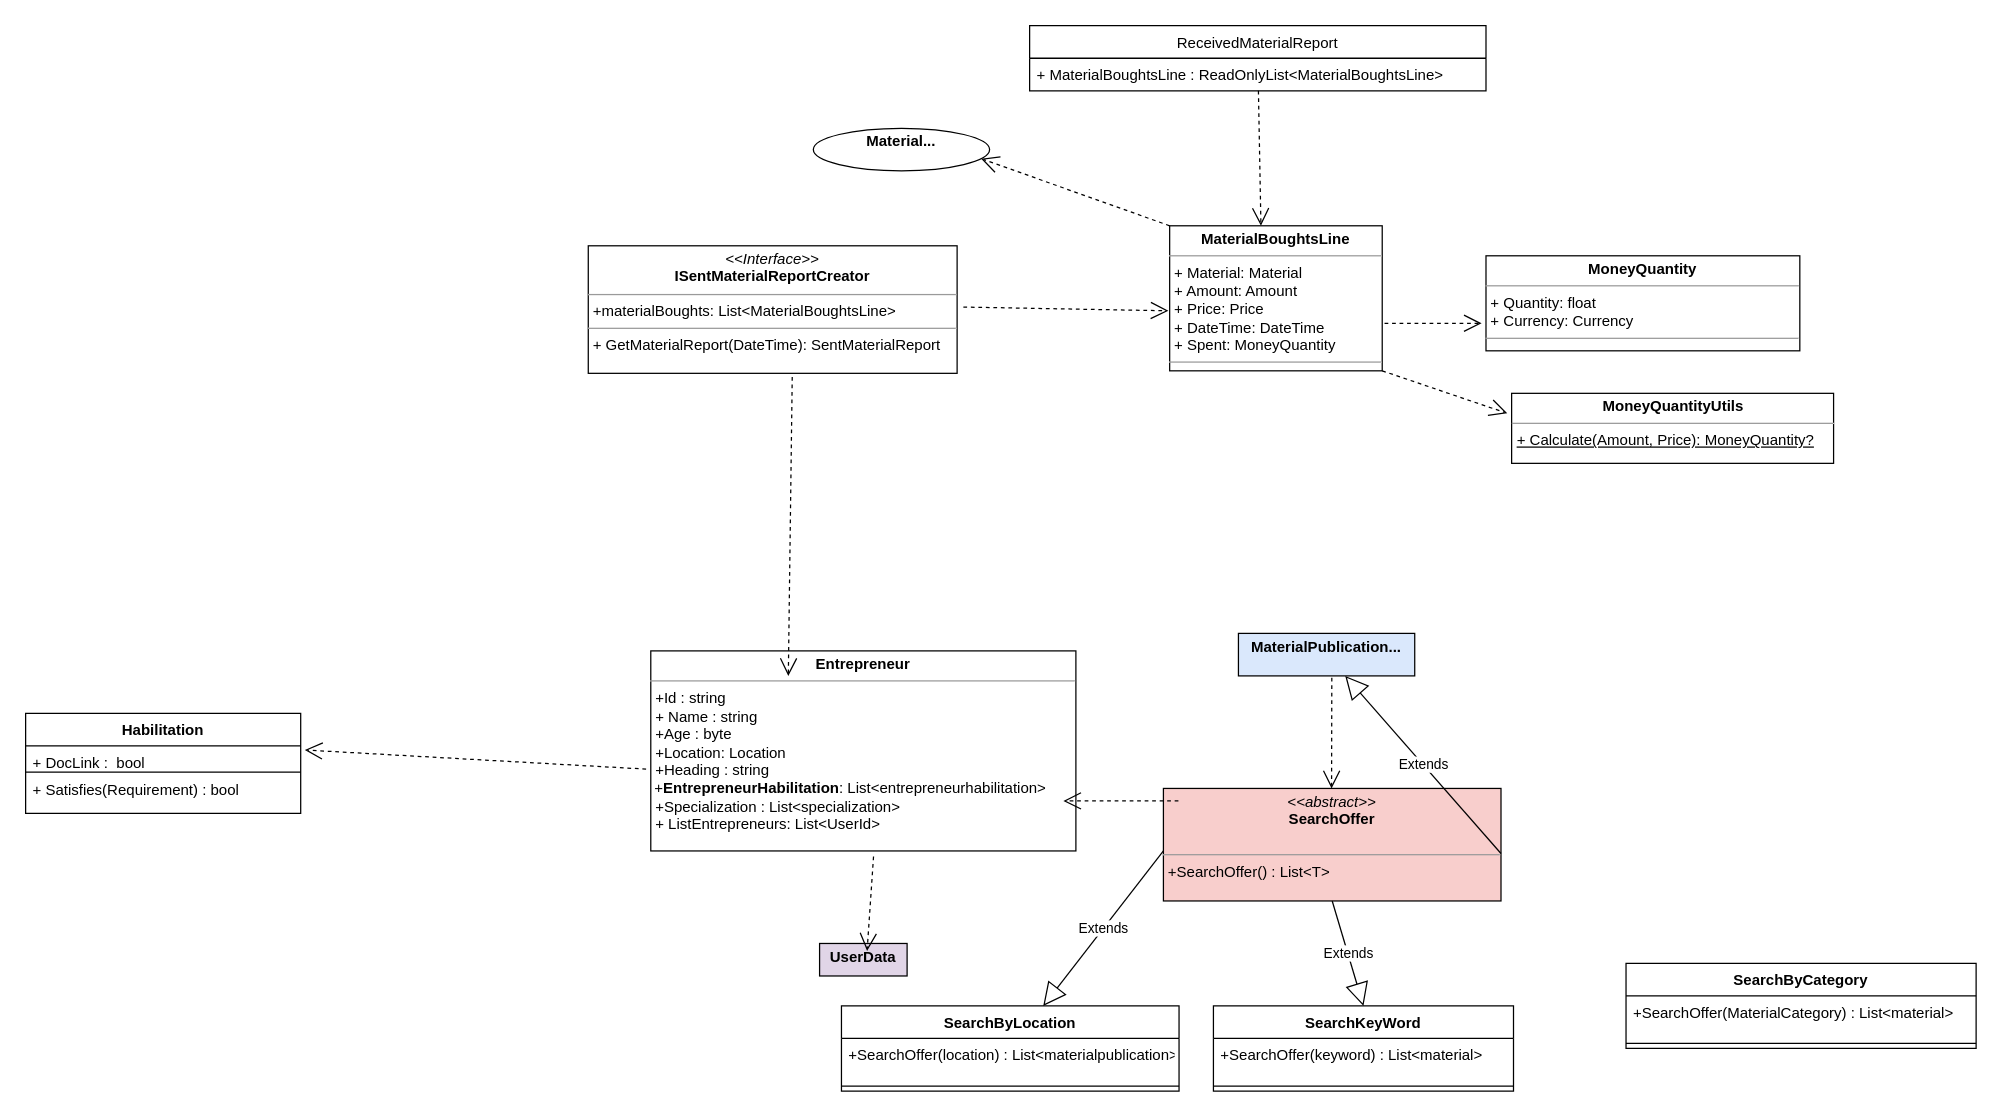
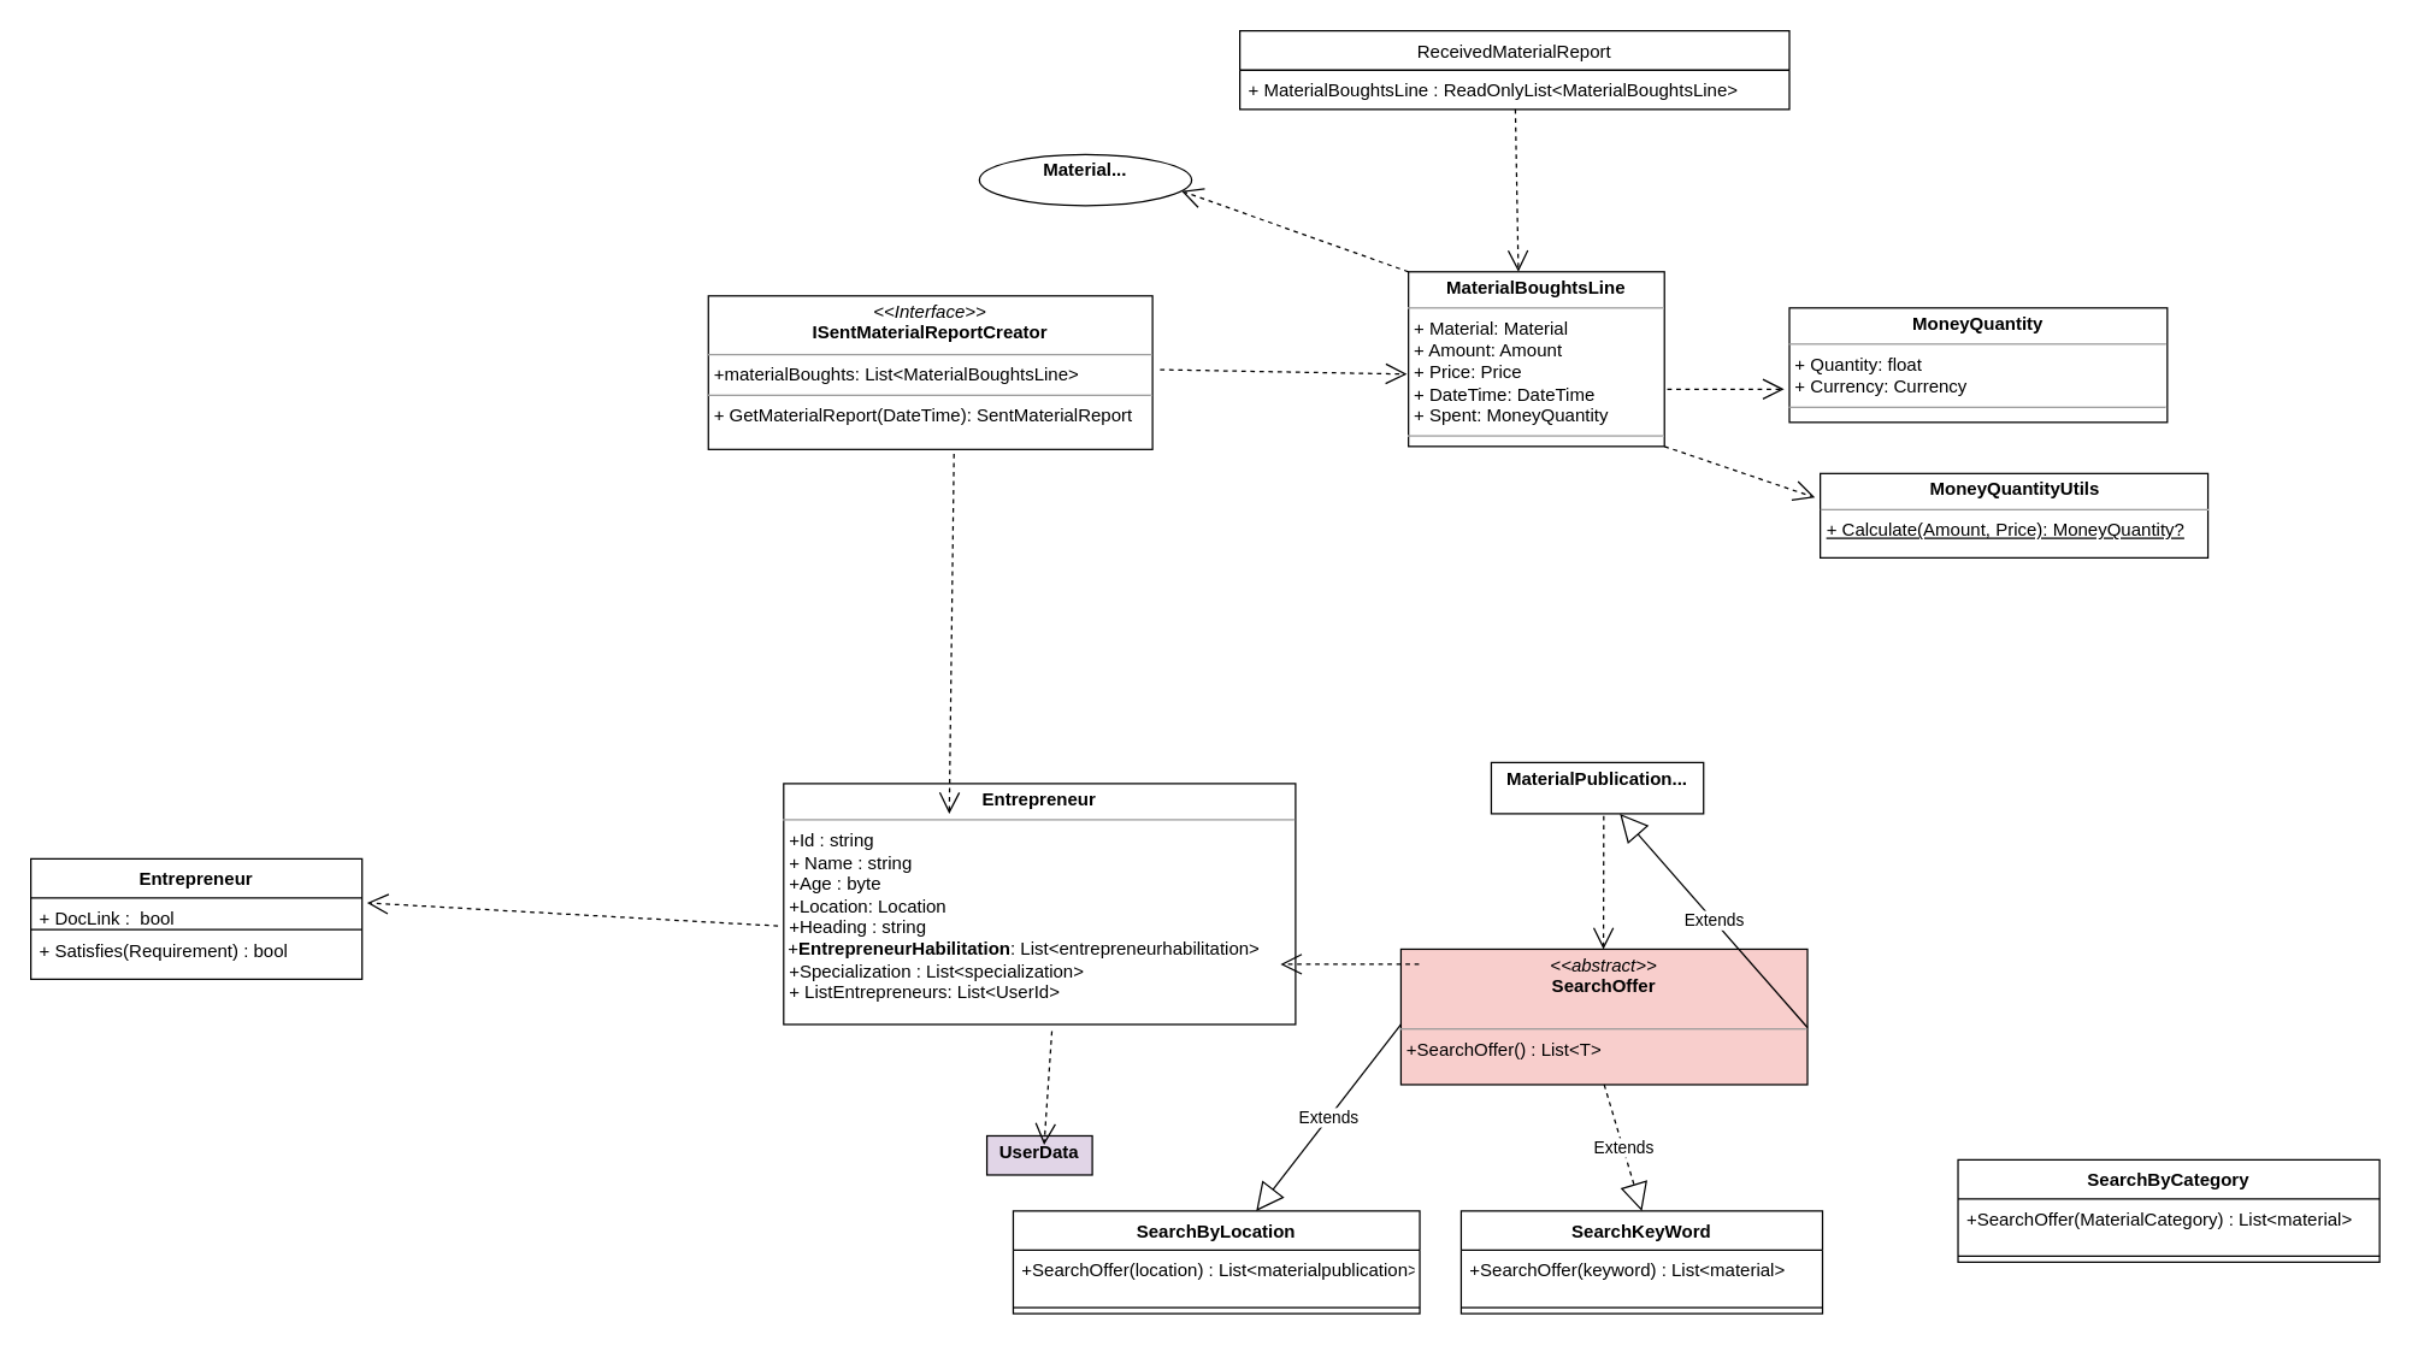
- <mxCell id="3" value="&lt;p style=&quot;margin: 0px ; margin-top: 4px ; text-align: center&quot;&gt;&lt;b&gt;MaterialPublication...&lt;/b&gt;&lt;/p&gt;" style="verticalAlign=top;align=left;overflow=fill;fontSize=12;fontFamily=Helvetica;html=1;fillColor=#dae8fc;" parent="1" vertex="1"><mxGeometry x="990" y="506" width="141" height="34" as="geometry" /></mxCell>
+ <mxCell id="3" value="&lt;p style=&quot;margin: 0px ; margin-top: 4px ; text-align: center&quot;&gt;&lt;b&gt;MaterialPublication...&lt;/b&gt;&lt;/p&gt;" style="verticalAlign=top;align=left;overflow=fill;fontSize=12;fontFamily=Helvetica;html=1;" parent="1" vertex="1"><mxGeometry x="990" y="506" width="141" height="34" as="geometry" /></mxCell>
- <mxCell id="4" value="Habilitation" style="swimlane;fontStyle=1;align=center;verticalAlign=top;childLayout=stackLayout;horizontal=1;startSize=26;horizontalStack=0;resizeParent=1;resizeParentMax=0;resizeLast=0;collapsible=1;marginBottom=0;" parent="1" vertex="1"><mxGeometry x="20" y="570" width="220" height="80" as="geometry"><mxRectangle x="275" y="-800" width="70" height="26" as="alternateBounds" /></mxGeometry></mxCell>
+ <mxCell id="4" value="Entrepreneur" style="swimlane;fontStyle=1;align=center;verticalAlign=top;childLayout=stackLayout;horizontal=1;startSize=26;horizontalStack=0;resizeParent=1;resizeParentMax=0;resizeLast=0;collapsible=1;marginBottom=0;" parent="1" vertex="1"><mxGeometry x="20" y="570" width="220" height="80" as="geometry"><mxRectangle x="275" y="-800" width="70" height="26" as="alternateBounds" /></mxGeometry></mxCell>
- <mxCell id="34" value="Extends" style="endArrow=block;endSize=16;endFill=0;html=1;entryX=0.5;entryY=0;entryDx=0;entryDy=0;exitX=0.5;exitY=1;exitDx=0;exitDy=0;" parent="1" source="19" target="22" edge="1"><mxGeometry width="160" relative="1" as="geometry"><mxPoint x="1070" y="720" as="sourcePoint" /><mxPoint x="1072" y="830" as="targetPoint" /></mxGeometry></mxCell>
+ <mxCell id="34" value="Extends" style="endArrow=block;endSize=16;endFill=0;html=1;entryX=0.5;entryY=0;entryDx=0;entryDy=0;exitX=0.5;exitY=1;exitDx=0;exitDy=0;dashed=1;" parent="1" source="19" target="22" edge="1"><mxGeometry width="160" relative="1" as="geometry"><mxPoint x="1070" y="720" as="sourcePoint" /><mxPoint x="1072" y="830" as="targetPoint" /></mxGeometry></mxCell>
